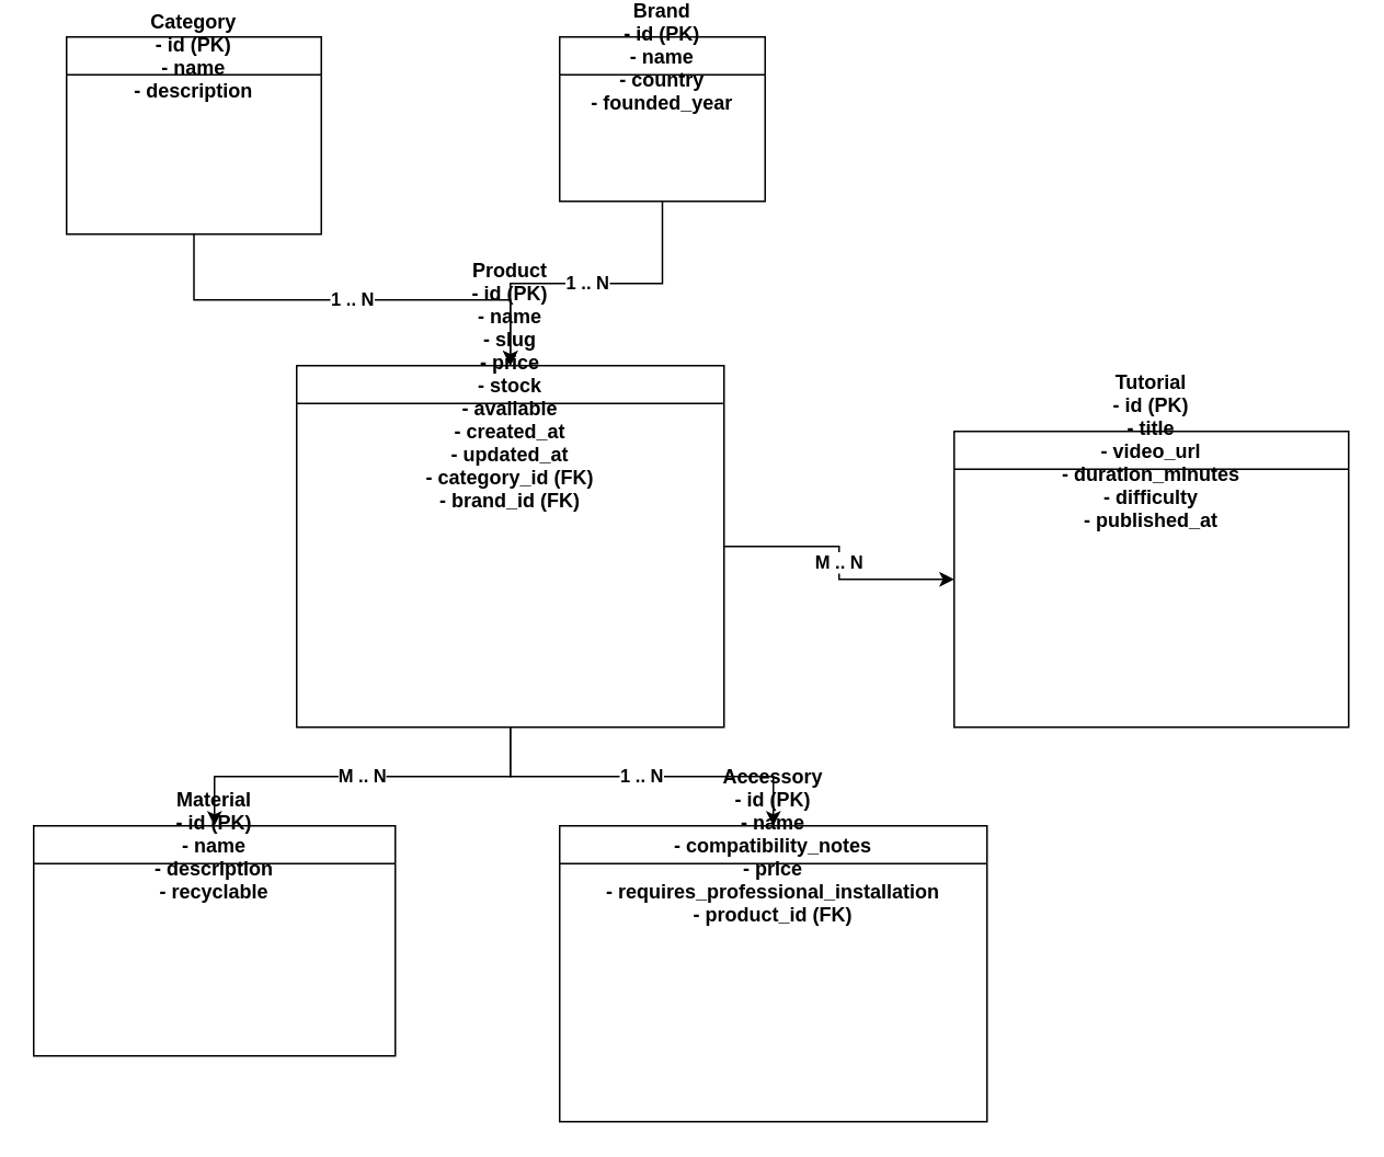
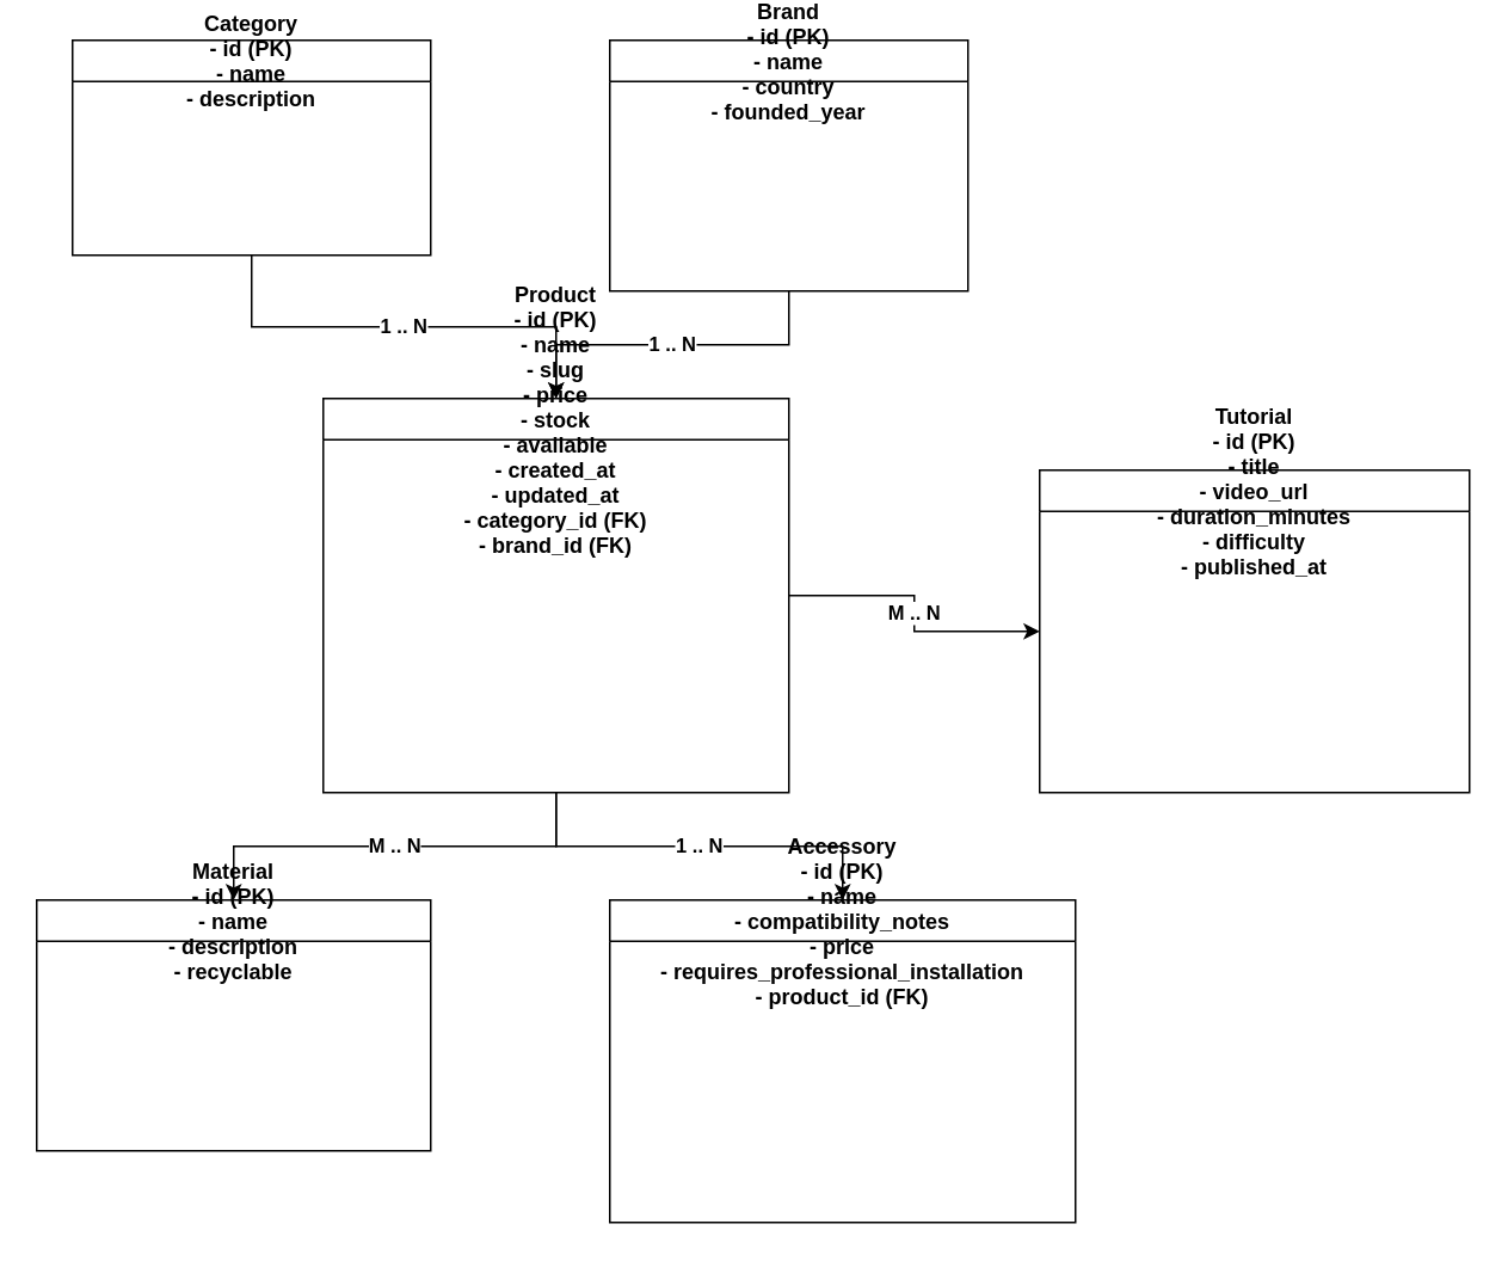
- <mxCell id="3" value="Brand&#10;- id (PK)&#10;- name&#10;- country&#10;- founded_year" style="swimlane;childLayout=stackLayout;horizontal=1;rounded=0;shadow=0;fontStyle=1" parent="1" vertex="1"><mxGeometry x="340" y="20" width="125" height="100" as="geometry" /></mxCell>
+ <mxCell id="3" value="Brand&#10;- id (PK)&#10;- name&#10;- country&#10;- founded_year" style="swimlane;childLayout=stackLayout;horizontal=1;rounded=0;shadow=0;fontStyle=1" parent="1" vertex="1"><mxGeometry x="340" y="20" width="200" height="140" as="geometry" /></mxCell>
- <mxCell id="2" value="Category&#10;- id (PK)&#10;- name&#10;- description" style="swimlane;childLayout=stackLayout;horizontal=1;rounded=0;shadow=0;fontStyle=1" parent="1" vertex="1"><mxGeometry x="40" y="20" width="155" height="120" as="geometry" /></mxCell>
+ <mxCell id="2" value="Category&#10;- id (PK)&#10;- name&#10;- description" style="swimlane;childLayout=stackLayout;horizontal=1;rounded=0;shadow=0;fontStyle=1" parent="1" vertex="1"><mxGeometry x="40" y="20" width="200" height="120" as="geometry" /></mxCell>
